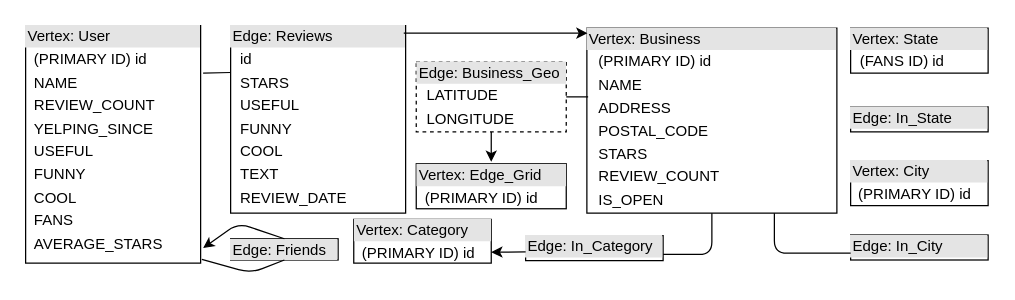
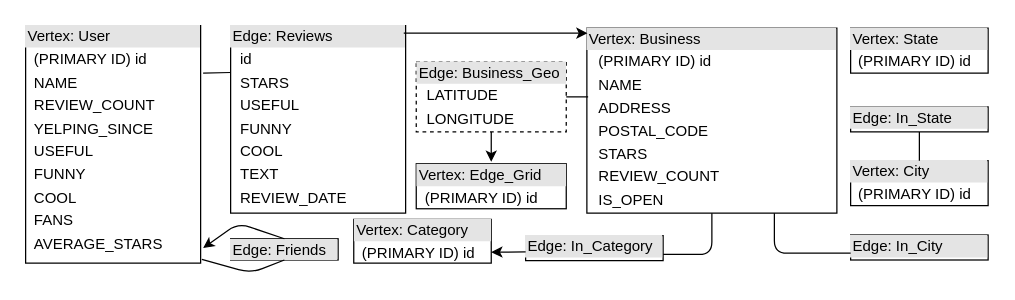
- <mxCell id="9" value="&lt;div style=&quot;box-sizing: border-box ; width: 100% ; background: #e4e4e4 ; padding: 2px&quot;&gt;Vertex: State&lt;/div&gt;&lt;table style=&quot;width: 100% ; font-size: 1em&quot; cellpadding=&quot;2&quot; cellspacing=&quot;0&quot;&gt;&lt;tbody&gt;&lt;tr&gt;&lt;td&gt;&lt;br&gt;&lt;/td&gt;&lt;td&gt;(FANS ID) id&lt;/td&gt;&lt;/tr&gt;&lt;tr&gt;&lt;td&gt;&lt;/td&gt;&lt;td&gt;&lt;br&gt;&lt;/td&gt;&lt;/tr&gt;&lt;/tbody&gt;&lt;/table&gt;" style="verticalAlign=top;align=left;overflow=fill;html=1;" parent="1" vertex="1"><mxGeometry x="680" y="22" width="110" height="36" as="geometry" /></mxCell>
+ <mxCell id="9" value="&lt;div style=&quot;box-sizing: border-box ; width: 100% ; background: #e4e4e4 ; padding: 2px&quot;&gt;Vertex: State&lt;/div&gt;&lt;table style=&quot;width: 100% ; font-size: 1em&quot; cellpadding=&quot;2&quot; cellspacing=&quot;0&quot;&gt;&lt;tbody&gt;&lt;tr&gt;&lt;td&gt;&lt;br&gt;&lt;/td&gt;&lt;td&gt;(PRIMARY ID) id&lt;/td&gt;&lt;/tr&gt;&lt;tr&gt;&lt;td&gt;&lt;/td&gt;&lt;td&gt;&lt;br&gt;&lt;/td&gt;&lt;/tr&gt;&lt;/tbody&gt;&lt;/table&gt;" style="verticalAlign=top;align=left;overflow=fill;html=1;" parent="1" vertex="1"><mxGeometry x="680" y="22" width="110" height="36" as="geometry" /></mxCell>
+ <mxCell id="17" value="" style="endArrow=none;html=1;entryX=0.5;entryY=1;entryDx=0;entryDy=0;exitX=0.5;exitY=0;exitDx=0;exitDy=0;" parent="1" source="7" target="15" edge="1"><mxGeometry width="50" height="50" relative="1" as="geometry"><mxPoint x="340" y="550" as="sourcePoint" /><mxPoint x="390" y="500" as="targetPoint" /></mxGeometry></mxCell>
